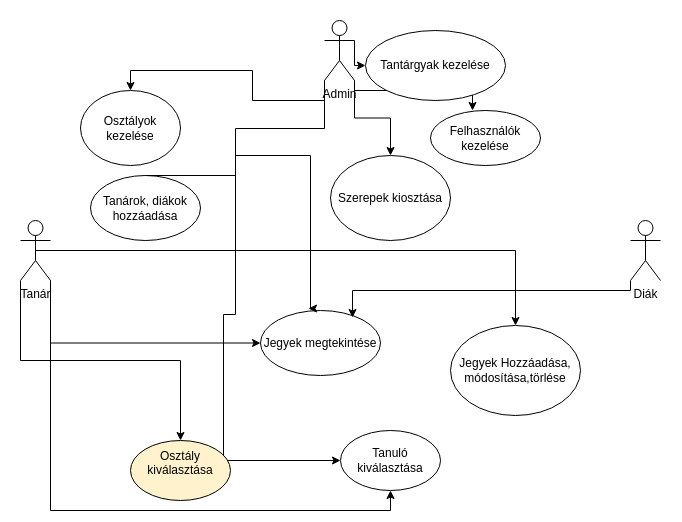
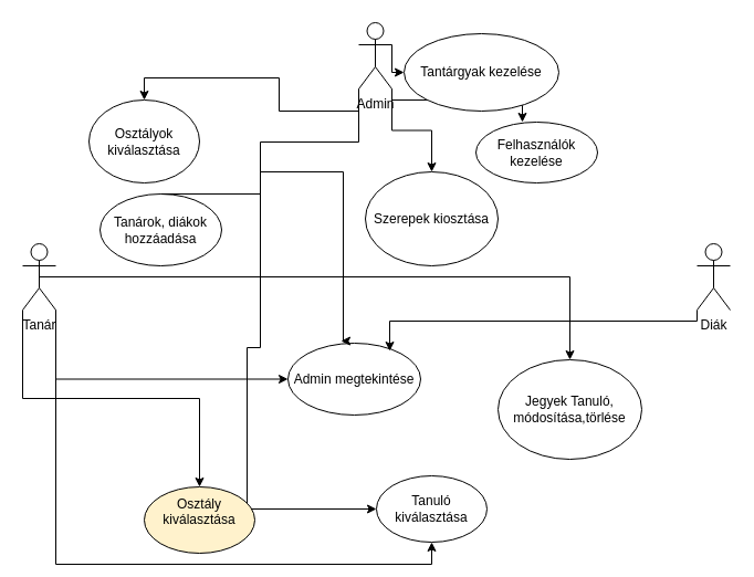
- <mxCell id="20" value="Osztályok kezelése" style="ellipse;html=1;whiteSpace=wrap;" vertex="1" parent="1"><mxGeometry x="80" y="90" width="100" height="75" as="geometry" /></mxCell>
+ <mxCell id="20" value="Osztályok kiválasztása" style="ellipse;html=1;whiteSpace=wrap;" vertex="1" parent="1"><mxGeometry x="80" y="90" width="100" height="75" as="geometry" /></mxCell>
- <mxCell id="15" value="Jegyek megtekintése" style="ellipse;html=1;whiteSpace=wrap;" vertex="1" parent="1"><mxGeometry x="260" y="310" width="120" height="65" as="geometry" /></mxCell>
+ <mxCell id="15" value="Admin megtekintése" style="ellipse;html=1;whiteSpace=wrap;" vertex="1" parent="1"><mxGeometry x="260" y="310" width="120" height="65" as="geometry" /></mxCell>
- <mxCell id="16" value="Jegyek Hozzáadása, módosítása,törlése" style="ellipse;html=1;whiteSpace=wrap;" vertex="1" parent="1"><mxGeometry x="450" y="325" width="130" height="90" as="geometry" /></mxCell>
+ <mxCell id="16" value="Jegyek Tanuló, módosítása,törlése" style="ellipse;html=1;whiteSpace=wrap;" vertex="1" parent="1"><mxGeometry x="450" y="325" width="130" height="90" as="geometry" /></mxCell>
